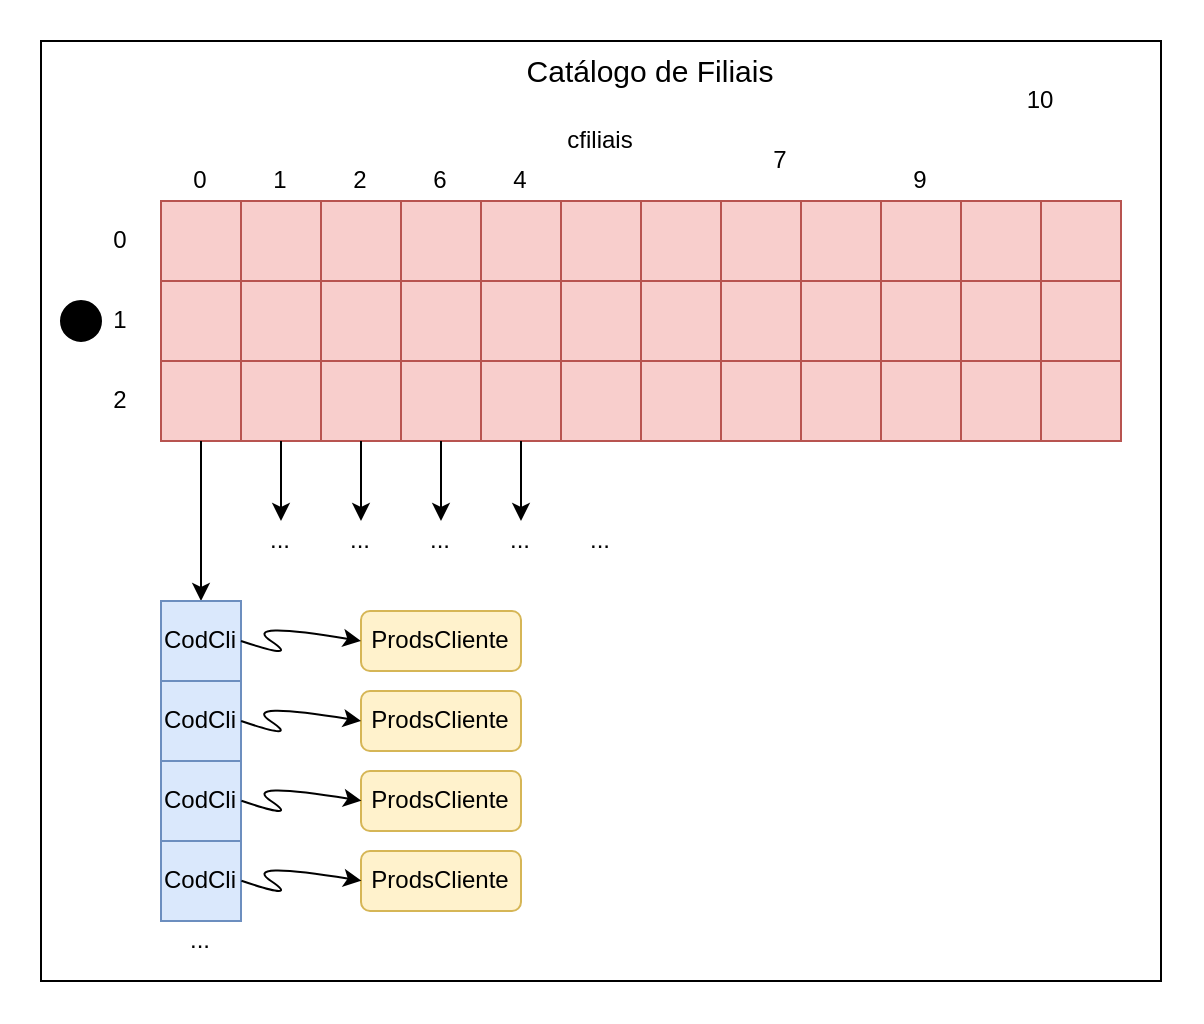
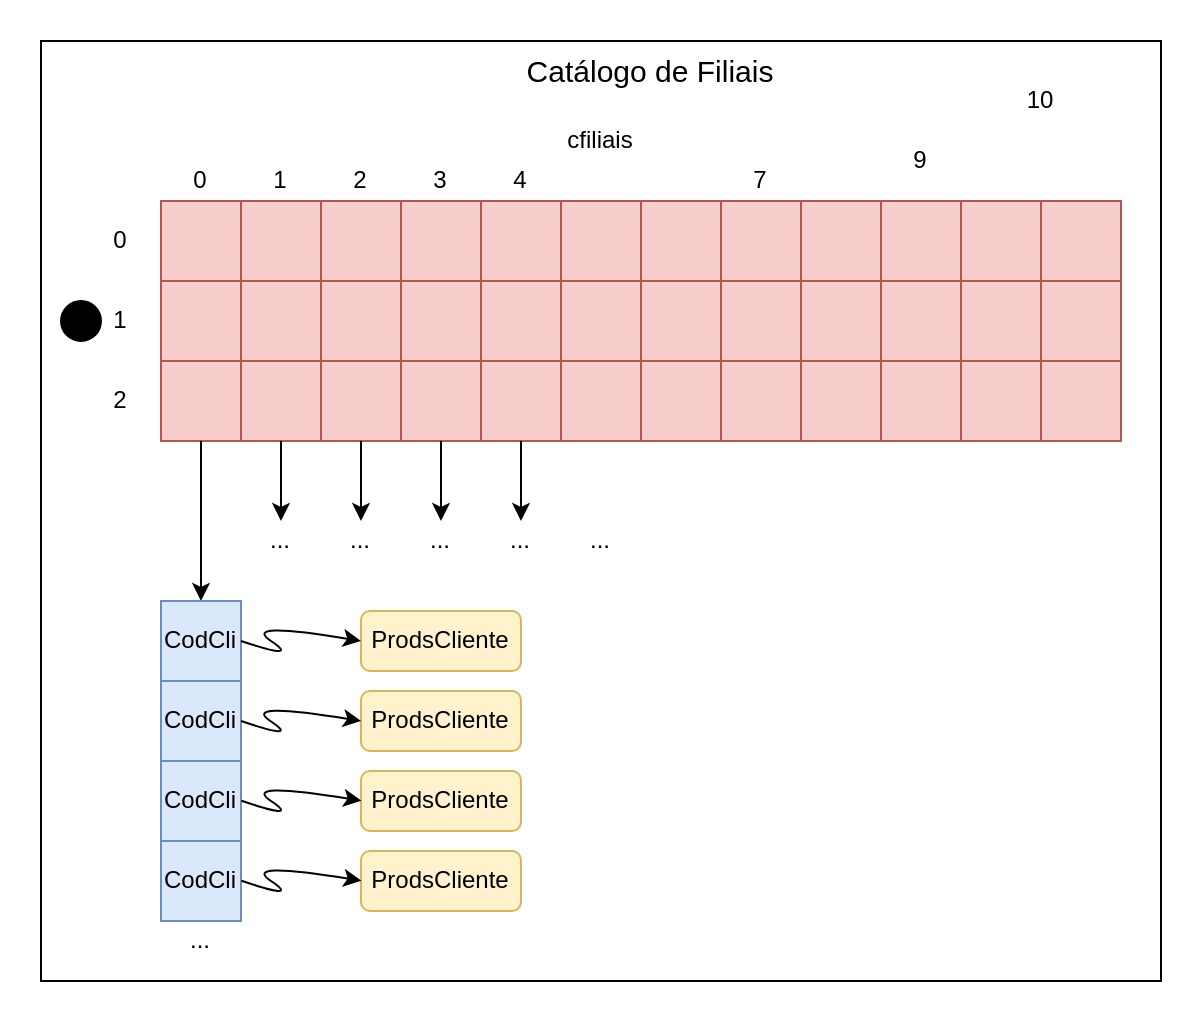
- <mxCell id="23" value="7" style="text;html=1;strokeColor=none;fillColor=none;align=center;verticalAlign=middle;whiteSpace=wrap;rounded=0;" parent="1" vertex="1"><mxGeometry x="370" y="70" width="40" height="20" as="geometry" /></mxCell>
+ <mxCell id="23" value="7" style="text;html=1;strokeColor=none;fillColor=none;align=center;verticalAlign=middle;whiteSpace=wrap;rounded=0;" parent="1" vertex="1"><mxGeometry x="360" y="80" width="40" height="20" as="geometry" /></mxCell>
- <mxCell id="21" value="6" style="text;html=1;strokeColor=none;fillColor=none;align=center;verticalAlign=middle;whiteSpace=wrap;rounded=0;" parent="1" vertex="1"><mxGeometry x="200" y="80" width="40" height="20" as="geometry" /></mxCell>
+ <mxCell id="21" value="3" style="text;html=1;strokeColor=none;fillColor=none;align=center;verticalAlign=middle;whiteSpace=wrap;rounded=0;" parent="1" vertex="1"><mxGeometry x="200" y="80" width="40" height="20" as="geometry" /></mxCell>
- <mxCell id="24" value="9" style="text;html=1;strokeColor=none;fillColor=none;align=center;verticalAlign=middle;whiteSpace=wrap;rounded=0;" parent="1" vertex="1"><mxGeometry x="440" y="80" width="40" height="20" as="geometry" /></mxCell>
+ <mxCell id="24" value="9" style="text;html=1;strokeColor=none;fillColor=none;align=center;verticalAlign=middle;whiteSpace=wrap;rounded=0;" parent="1" vertex="1"><mxGeometry x="440" y="70" width="40" height="20" as="geometry" /></mxCell>
